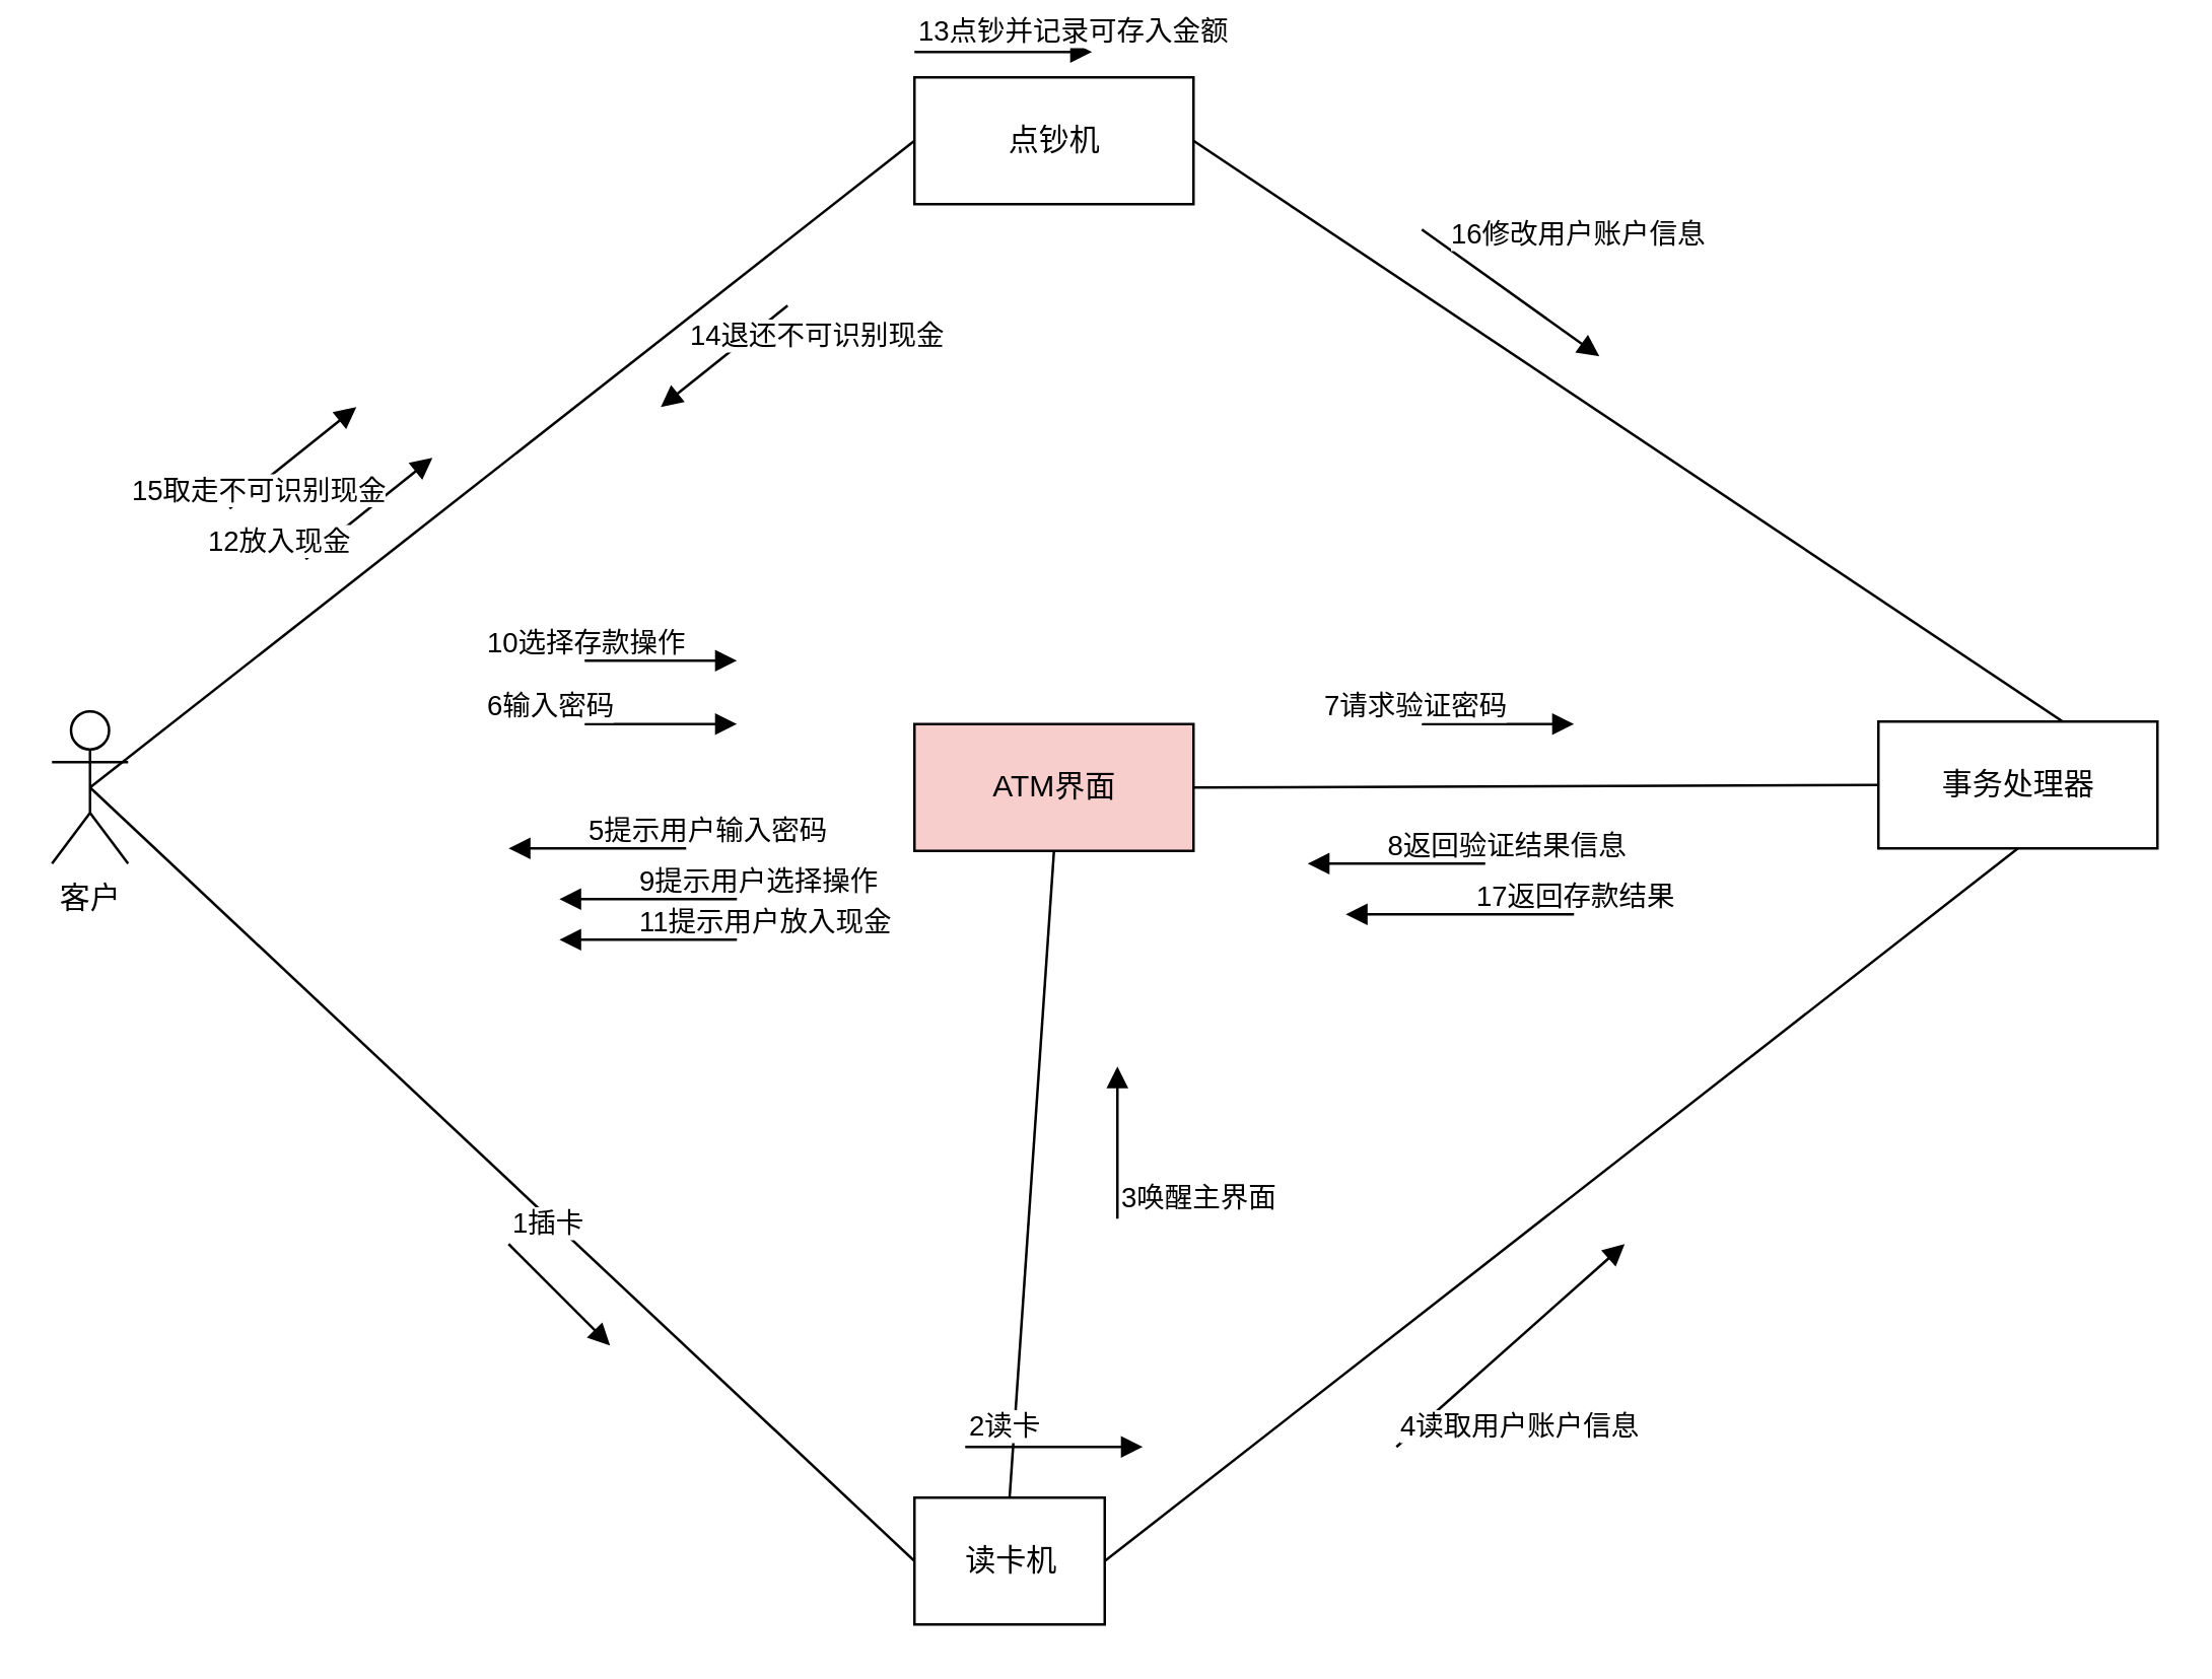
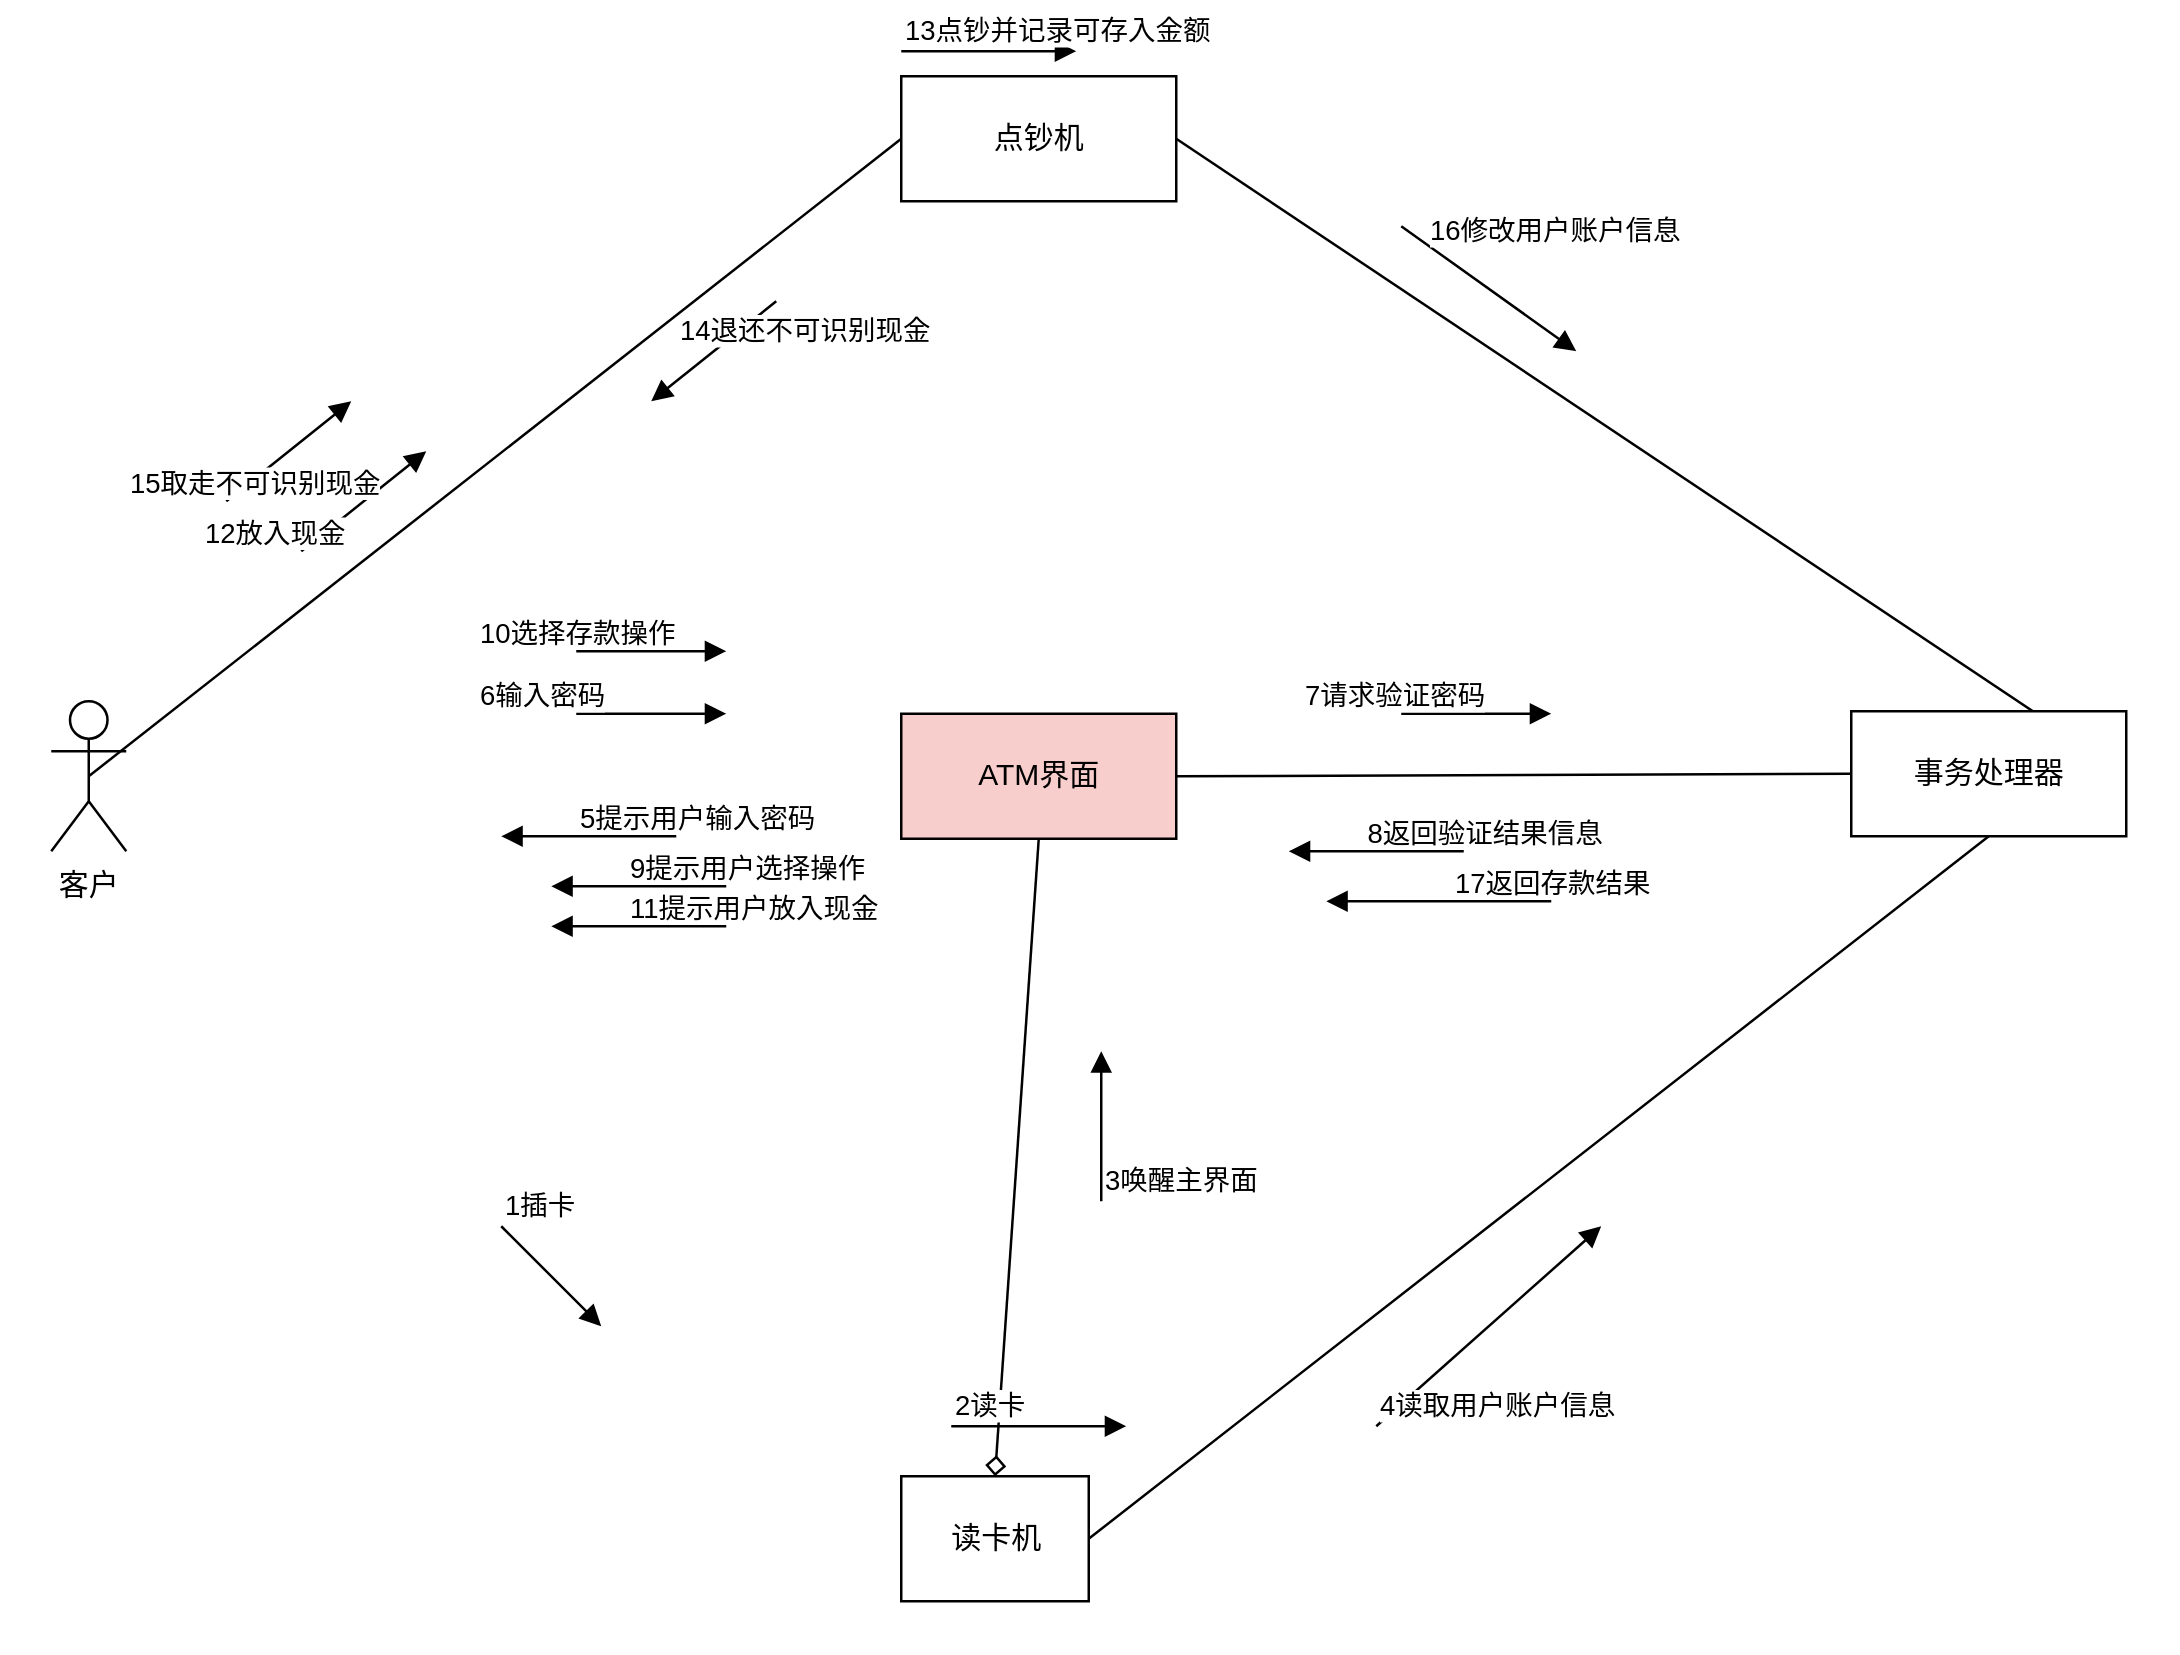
- <mxCell id="2" style="rounded=0;orthogonalLoop=1;jettySize=auto;html=1;exitX=0.5;exitY=0.5;exitDx=0;exitDy=0;exitPerimeter=0;entryX=0;entryY=0.5;entryDx=0;entryDy=0;endArrow=none;endFill=0;" parent="1" source="4" target="12" edge="1"><mxGeometry relative="1" as="geometry" /></mxCell>
- <mxCell id="5" style="edgeStyle=none;rounded=0;orthogonalLoop=1;jettySize=auto;html=1;exitX=0.5;exitY=1;exitDx=0;exitDy=0;entryX=0.5;entryY=0;entryDx=0;entryDy=0;endArrow=none;endFill=0;" parent="1" source="7" target="12" edge="1"><mxGeometry relative="1" as="geometry" /></mxCell>
+ <mxCell id="5" style="edgeStyle=none;rounded=0;orthogonalLoop=1;jettySize=auto;html=1;exitX=0.5;exitY=1;exitDx=0;exitDy=0;entryX=0.5;entryY=0;entryDx=0;entryDy=0;endArrow=diamond;endFill=0;" parent="1" source="7" target="12" edge="1"><mxGeometry relative="1" as="geometry" /></mxCell>
